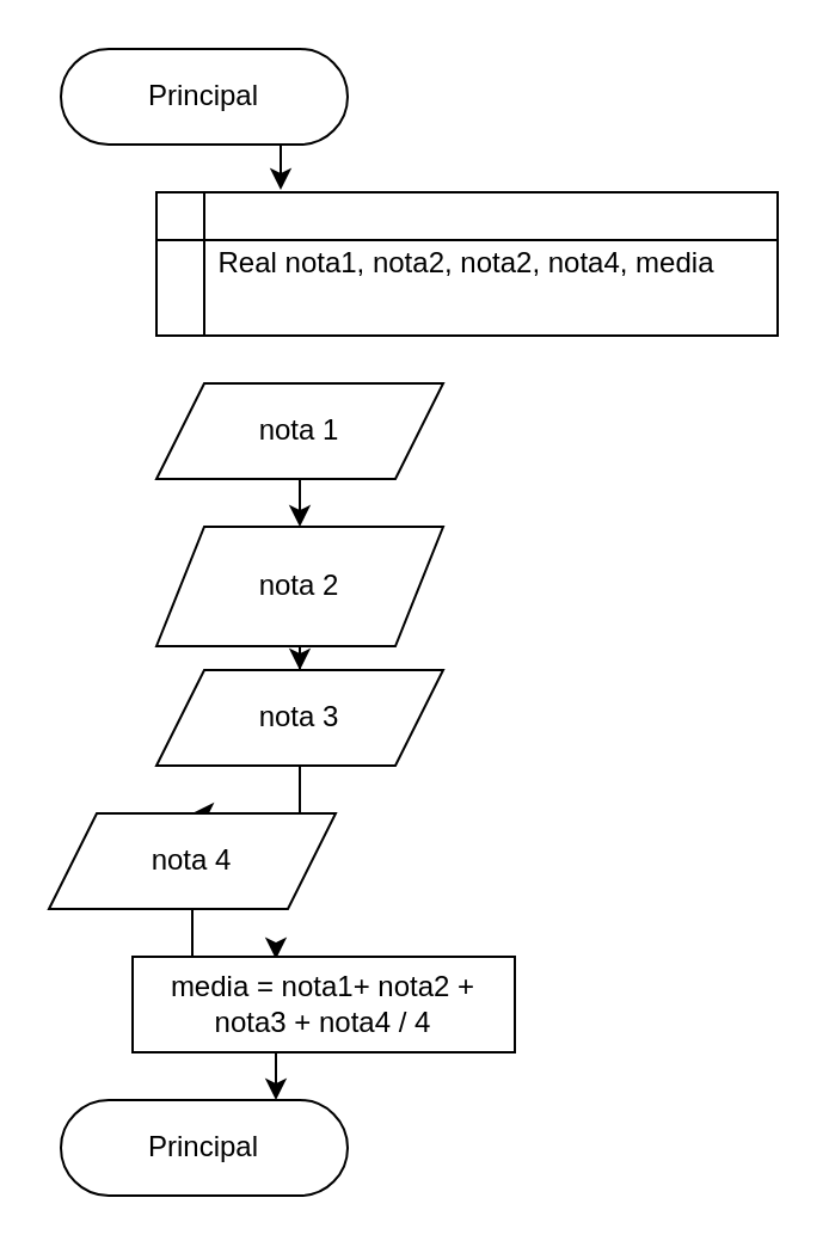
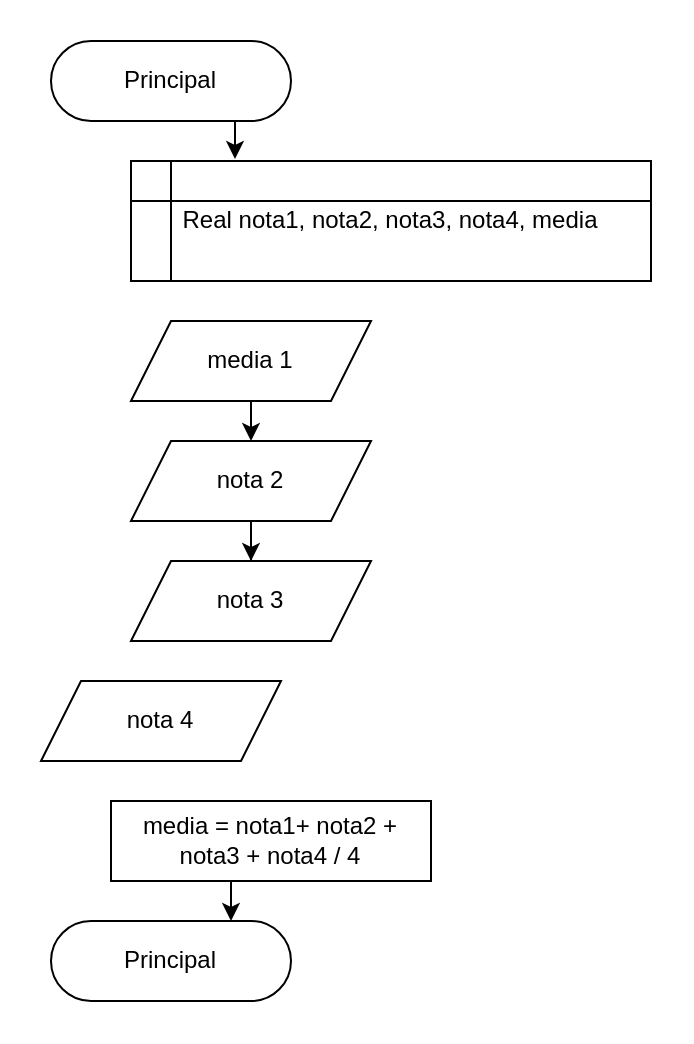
- <mxCell id="4" value="Real nota1, nota2, nota2, nota4, media" style="shape=internalStorage;whiteSpace=wrap;html=1;backgroundOutline=1;" vertex="1" parent="1"><mxGeometry x="65" y="80" width="260" height="60" as="geometry" /></mxCell>
+ <mxCell id="4" value="Real nota1, nota2, nota3, nota4, media" style="shape=internalStorage;whiteSpace=wrap;html=1;backgroundOutline=1;" vertex="1" parent="1"><mxGeometry x="65" y="80" width="260" height="60" as="geometry" /></mxCell>
- <mxCell id="6" value="nota 1" style="shape=parallelogram;perimeter=parallelogramPerimeter;whiteSpace=wrap;html=1;fixedSize=1;" vertex="1" parent="1"><mxGeometry x="65" y="160" width="120" height="40" as="geometry" /></mxCell>
+ <mxCell id="6" value="media 1" style="shape=parallelogram;perimeter=parallelogramPerimeter;whiteSpace=wrap;html=1;fixedSize=1;" vertex="1" parent="1"><mxGeometry x="65" y="160" width="120" height="40" as="geometry" /></mxCell>
- <mxCell id="8" value="nota 2" style="shape=parallelogram;perimeter=parallelogramPerimeter;whiteSpace=wrap;html=1;fixedSize=1;" vertex="1" parent="1"><mxGeometry x="65" y="220" width="120" height="50" as="geometry" /></mxCell>
+ <mxCell id="8" value="nota 2" style="shape=parallelogram;perimeter=parallelogramPerimeter;whiteSpace=wrap;html=1;fixedSize=1;" vertex="1" parent="1"><mxGeometry x="65" y="220" width="120" height="40" as="geometry" /></mxCell>
- <mxCell id="9" style="edgeStyle=orthogonalEdgeStyle;rounded=0;orthogonalLoop=1;jettySize=auto;html=1;exitX=0.5;exitY=1;exitDx=0;exitDy=0;entryX=0.5;entryY=0;entryDx=0;entryDy=0;" edge="1" parent="1" source="10" target="12"><mxGeometry relative="1" as="geometry" /></mxCell>
- <mxCell id="11" style="edgeStyle=orthogonalEdgeStyle;rounded=0;orthogonalLoop=1;jettySize=auto;html=1;exitX=0.5;exitY=1;exitDx=0;exitDy=0;entryX=0.375;entryY=0.025;entryDx=0;entryDy=0;entryPerimeter=0;" edge="1" parent="1" source="12" target="14"><mxGeometry relative="1" as="geometry" /></mxCell>
